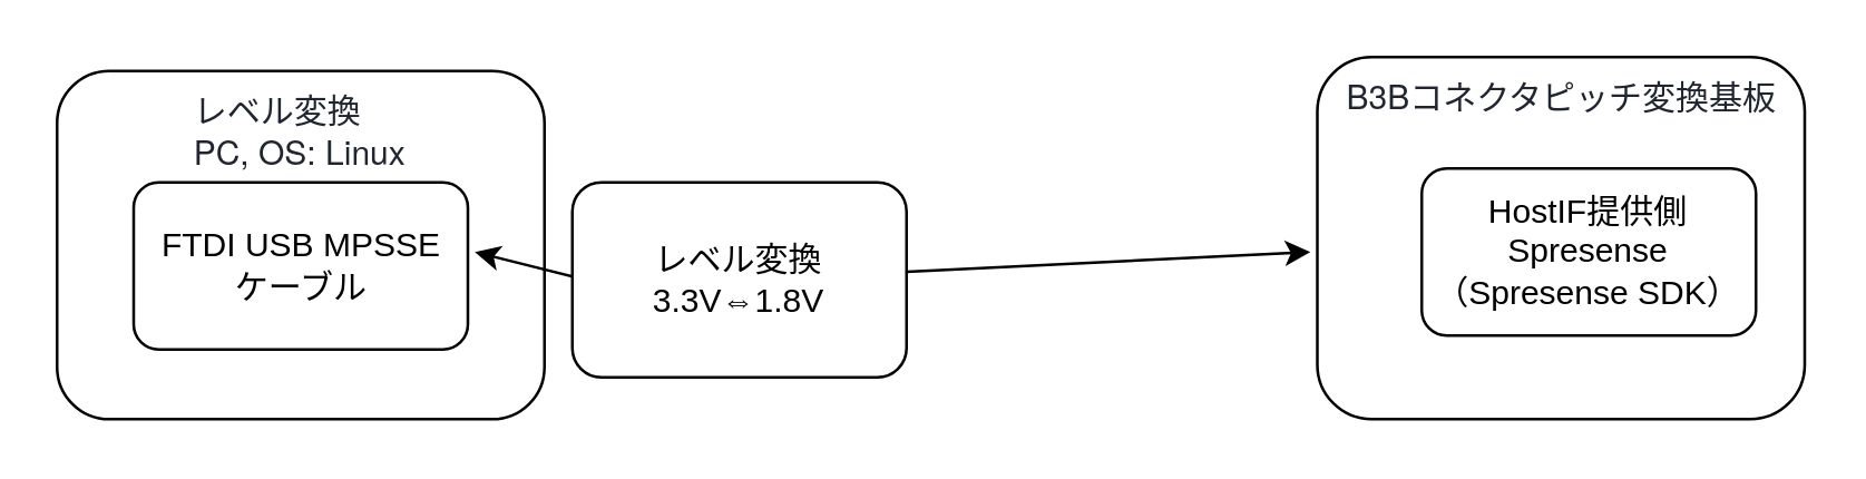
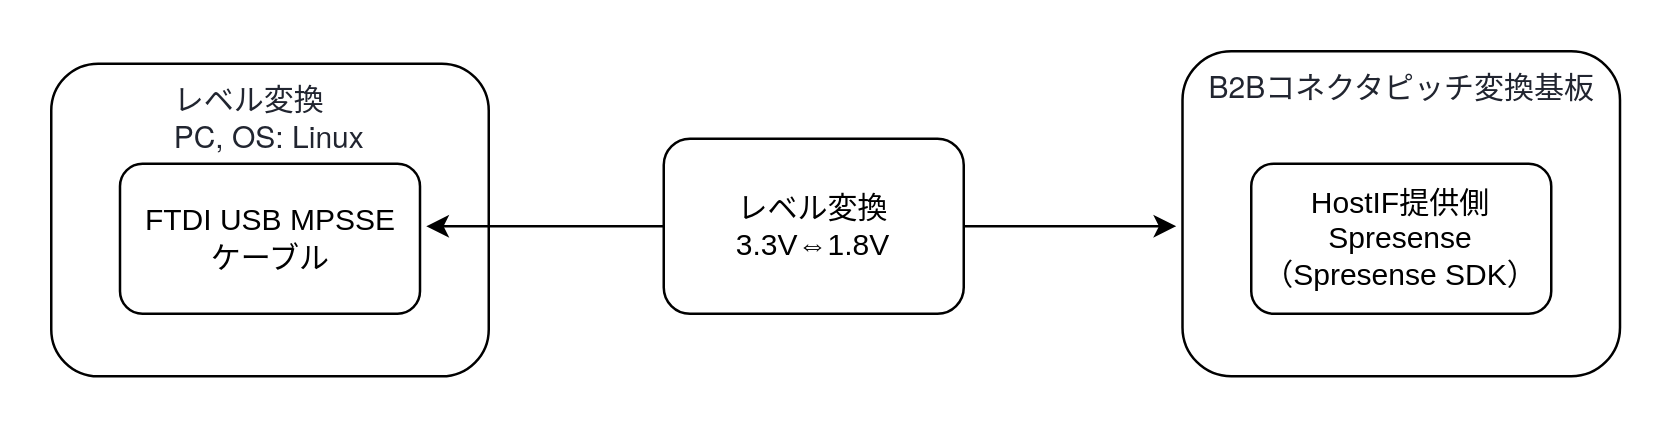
- <mxCell id="5" value="&lt;span style=&quot;color: rgb(33, 37, 48); font-family: SST, &amp;quot;Helvetica Neue&amp;quot;, Helvetica, Arial, sans-serif; text-align: start;&quot;&gt;&lt;font style=&quot;font-size: 12px;&quot;&gt;B3Bコネクタピッチ変換基板&lt;/font&gt;&lt;/span&gt;" style="rounded=1;whiteSpace=wrap;html=1;verticalAlign=top;labelBackgroundColor=none;fillColor=none;" parent="1" vertex="1"><mxGeometry x="472.5" y="20" width="175" height="130" as="geometry" /></mxCell>
+ <mxCell id="5" value="&lt;span style=&quot;color: rgb(33, 37, 48); font-family: SST, &amp;quot;Helvetica Neue&amp;quot;, Helvetica, Arial, sans-serif; text-align: start;&quot;&gt;&lt;font style=&quot;font-size: 12px;&quot;&gt;B2Bコネクタピッチ変換基板&lt;/font&gt;&lt;/span&gt;" style="rounded=1;whiteSpace=wrap;html=1;verticalAlign=top;labelBackgroundColor=none;fillColor=none;" parent="1" vertex="1"><mxGeometry x="472.5" y="20" width="175" height="130" as="geometry" /></mxCell>
- <mxCell id="4" value="HostIF提供側&lt;br&gt;Spresense（Spresense SDK）" style="rounded=1;whiteSpace=wrap;html=1;" parent="1" vertex="1"><mxGeometry x="510" y="60" width="120" height="60" as="geometry" /></mxCell>
+ <mxCell id="4" value="HostIF提供側&lt;br&gt;Spresense（Spresense SDK）" style="rounded=1;whiteSpace=wrap;html=1;" parent="1" vertex="1"><mxGeometry x="500" y="65" width="120" height="60" as="geometry" /></mxCell>
- <mxCell id="7" value="レベル変換&lt;br&gt;3.3V⇔1.8V" style="rounded=1;whiteSpace=wrap;html=1;" parent="1" vertex="1"><mxGeometry x="205" y="65" width="120" height="70" as="geometry" /></mxCell>
+ <mxCell id="7" value="レベル変換&lt;br&gt;3.3V⇔1.8V" style="rounded=1;whiteSpace=wrap;html=1;" parent="1" vertex="1"><mxGeometry x="265" y="55" width="120" height="70" as="geometry" /></mxCell>
